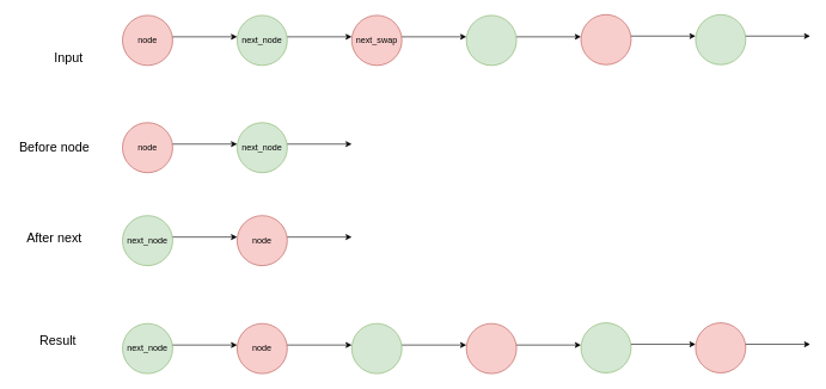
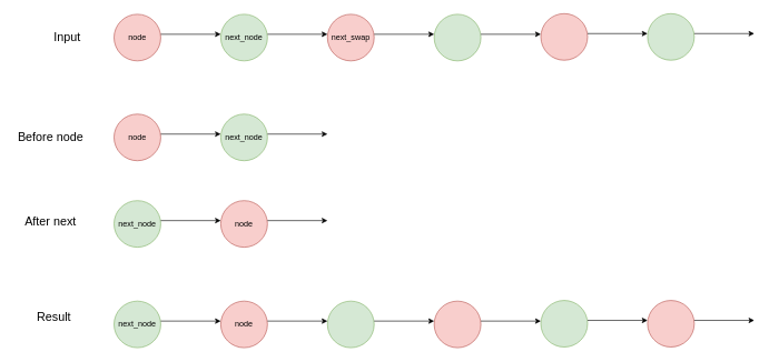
- <mxCell id="18" value="&lt;font style=&quot;font-size: 18px;&quot;&gt;Input&lt;/font&gt;" style="text;html=1;strokeColor=none;fillColor=none;align=center;verticalAlign=middle;whiteSpace=wrap;rounded=0;" vertex="1" parent="1"><mxGeometry x="65" y="66" width="60" height="30" as="geometry" /></mxCell>
+ <mxCell id="18" value="&lt;font style=&quot;font-size: 18px;&quot;&gt;Input&lt;/font&gt;" style="text;html=1;strokeColor=none;fillColor=none;align=center;verticalAlign=middle;whiteSpace=wrap;rounded=0;" vertex="1" parent="1"><mxGeometry x="70" y="41" width="60" height="30" as="geometry" /></mxCell>
